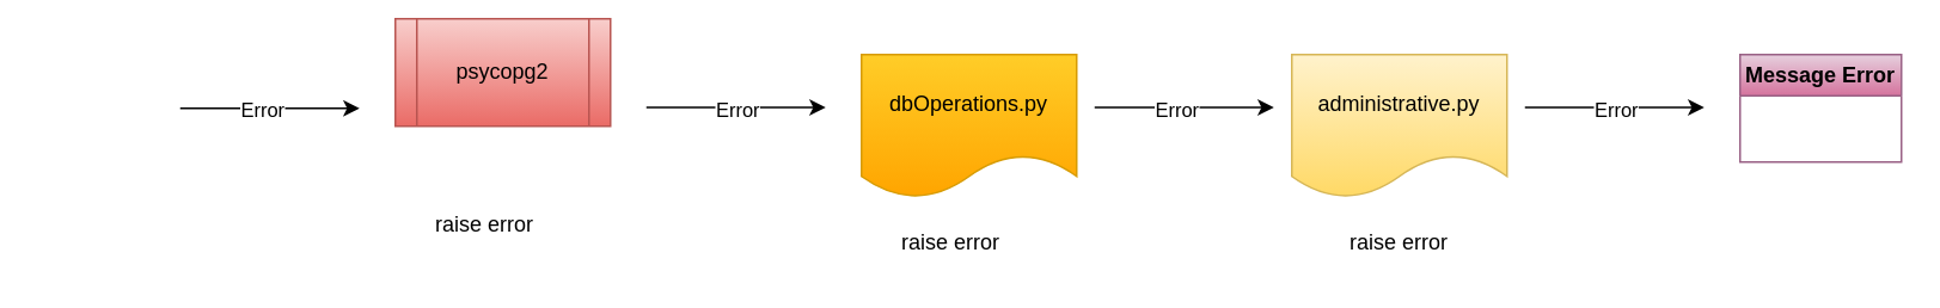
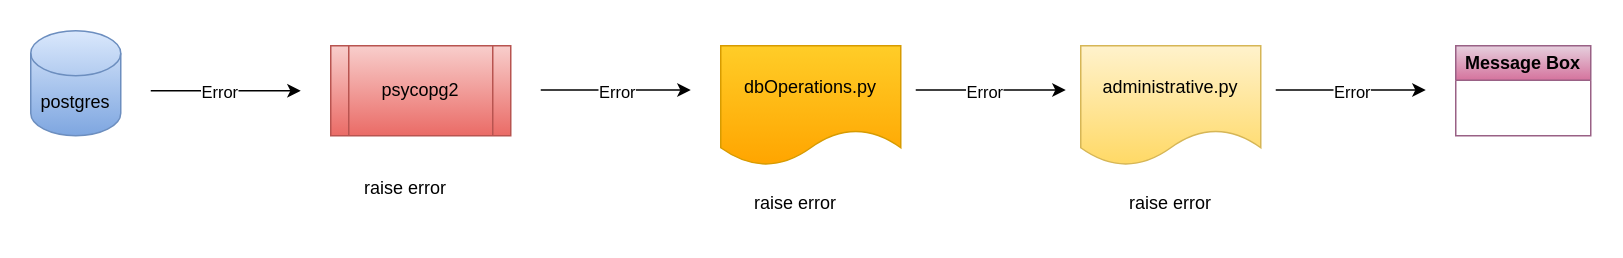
- <mxCell id="5" value="psycopg2" style="shape=process;whiteSpace=wrap;html=1;backgroundOutline=1;fillColor=#f8cecc;gradientColor=#ea6b66;strokeColor=#b85450;" vertex="1" parent="1"><mxGeometry x="220" y="10" width="120" height="60" as="geometry" /></mxCell>
+ <mxCell id="5" value="psycopg2" style="shape=process;whiteSpace=wrap;html=1;backgroundOutline=1;fillColor=#f8cecc;gradientColor=#ea6b66;strokeColor=#b85450;" vertex="1" parent="1"><mxGeometry x="220" y="30" width="120" height="60" as="geometry" /></mxCell>
- <mxCell id="14" value="Message Error" style="swimlane;whiteSpace=wrap;html=1;fillColor=#e6d0de;gradientColor=#d5739d;strokeColor=#996185;" vertex="1" parent="1"><mxGeometry x="970" y="30" width="90" height="60" as="geometry" /></mxCell>
+ <mxCell id="14" value="Message Box" style="swimlane;whiteSpace=wrap;html=1;fillColor=#e6d0de;gradientColor=#d5739d;strokeColor=#996185;" vertex="1" parent="1"><mxGeometry x="970" y="30" width="90" height="60" as="geometry" /></mxCell>
+ <mxCell id="2" value="postgres" style="shape=cylinder3;whiteSpace=wrap;html=1;boundedLbl=1;backgroundOutline=1;size=15;fillColor=#dae8fc;strokeColor=#6c8ebf;gradientColor=#7ea6e0;" vertex="1" parent="1"><mxGeometry x="20" y="20" width="60" height="70" as="geometry" /></mxCell>
